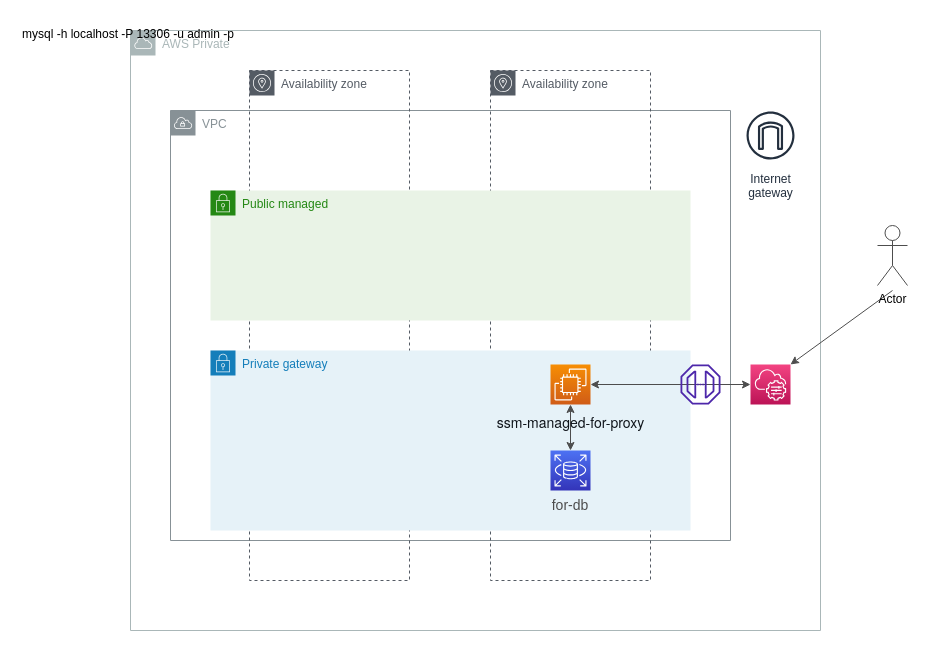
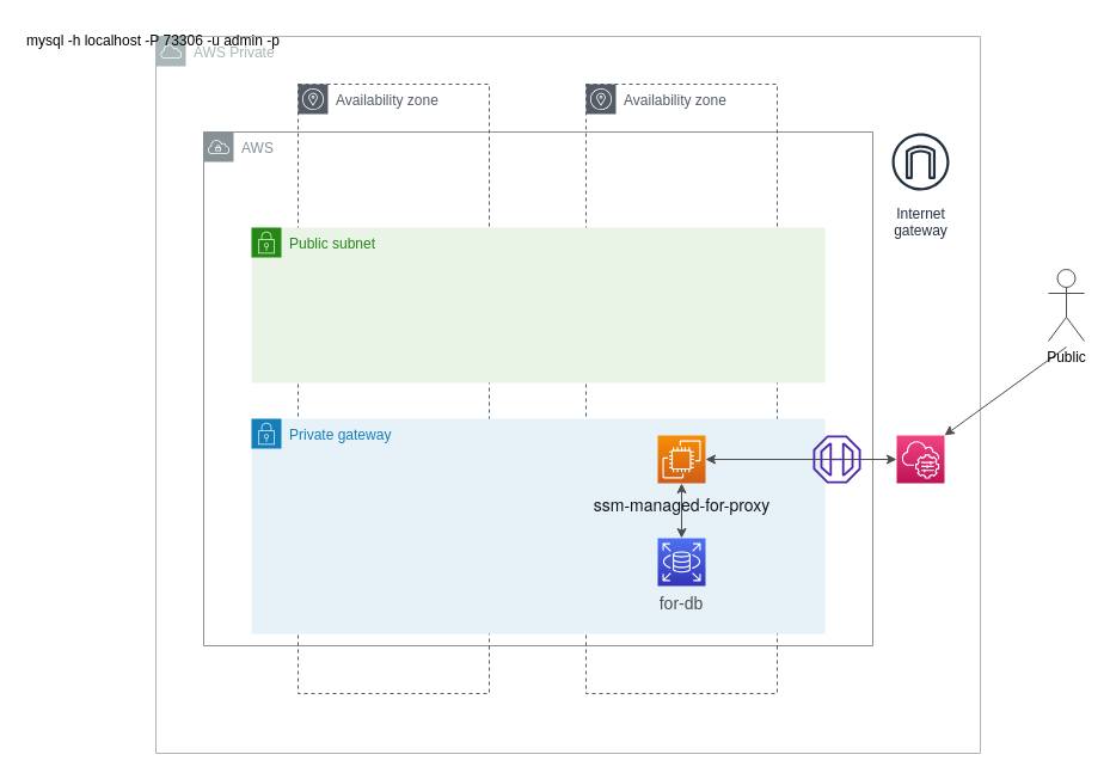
- <mxCell id="18" value="mysql -h localhost -P 13306 -u admin -p" style="text;whiteSpace=wrap;html=1;" parent="1" vertex="1"><mxGeometry x="20" y="20" width="250" height="40" as="geometry" /></mxCell>
+ <mxCell id="18" value="mysql -h localhost -P 73306 -u admin -p" style="text;whiteSpace=wrap;html=1;" parent="1" vertex="1"><mxGeometry x="20" y="20" width="250" height="40" as="geometry" /></mxCell>
- <mxCell id="3" value="VPC" style="sketch=0;outlineConnect=0;gradientColor=none;html=1;whiteSpace=wrap;fontSize=12;fontStyle=0;shape=mxgraph.aws4.group;grIcon=mxgraph.aws4.group_vpc;strokeColor=#879196;fillColor=none;verticalAlign=top;align=left;spacingLeft=30;fontColor=#879196;dashed=0;" parent="1" vertex="1"><mxGeometry x="170" y="110" width="560" height="430" as="geometry" /></mxCell>
+ <mxCell id="3" value="AWS" style="sketch=0;outlineConnect=0;gradientColor=none;html=1;whiteSpace=wrap;fontSize=12;fontStyle=0;shape=mxgraph.aws4.group;grIcon=mxgraph.aws4.group_vpc;strokeColor=#879196;fillColor=none;verticalAlign=top;align=left;spacingLeft=30;fontColor=#879196;dashed=0;" parent="1" vertex="1"><mxGeometry x="170" y="110" width="560" height="430" as="geometry" /></mxCell>
- <mxCell id="6" value="Public managed" style="points=[[0,0],[0.25,0],[0.5,0],[0.75,0],[1,0],[1,0.25],[1,0.5],[1,0.75],[1,1],[0.75,1],[0.5,1],[0.25,1],[0,1],[0,0.75],[0,0.5],[0,0.25]];outlineConnect=0;gradientColor=none;html=1;whiteSpace=wrap;fontSize=12;fontStyle=0;container=1;pointerEvents=0;collapsible=0;recursiveResize=0;shape=mxgraph.aws4.group;grIcon=mxgraph.aws4.group_security_group;grStroke=0;strokeColor=#248814;fillColor=#E9F3E6;verticalAlign=top;align=left;spacingLeft=30;fontColor=#248814;dashed=0;" parent="1" vertex="1"><mxGeometry x="210" y="190" width="480" height="130" as="geometry" /></mxCell>
+ <mxCell id="6" value="Public subnet" style="points=[[0,0],[0.25,0],[0.5,0],[0.75,0],[1,0],[1,0.25],[1,0.5],[1,0.75],[1,1],[0.75,1],[0.5,1],[0.25,1],[0,1],[0,0.75],[0,0.5],[0,0.25]];outlineConnect=0;gradientColor=none;html=1;whiteSpace=wrap;fontSize=12;fontStyle=0;container=1;pointerEvents=0;collapsible=0;recursiveResize=0;shape=mxgraph.aws4.group;grIcon=mxgraph.aws4.group_security_group;grStroke=0;strokeColor=#248814;fillColor=#E9F3E6;verticalAlign=top;align=left;spacingLeft=30;fontColor=#248814;dashed=0;" parent="1" vertex="1"><mxGeometry x="210" y="190" width="480" height="130" as="geometry" /></mxCell>
- <mxCell id="12" value="Actor" style="shape=umlActor;verticalLabelPosition=bottom;verticalAlign=top;html=1;outlineConnect=0;strokeColor=#4D4D4D;fillColor=none;" parent="1" vertex="1"><mxGeometry x="877" y="225" width="30" height="60" as="geometry" /></mxCell>
+ <mxCell id="12" value="Public" style="shape=umlActor;verticalLabelPosition=bottom;verticalAlign=top;html=1;outlineConnect=0;strokeColor=#4D4D4D;fillColor=none;" parent="1" vertex="1"><mxGeometry x="877" y="225" width="30" height="60" as="geometry" /></mxCell>
